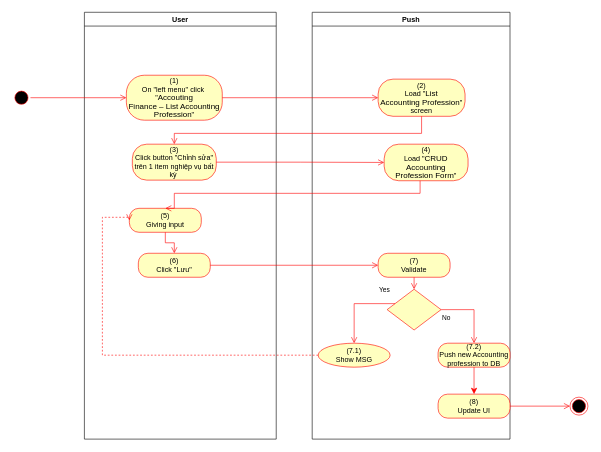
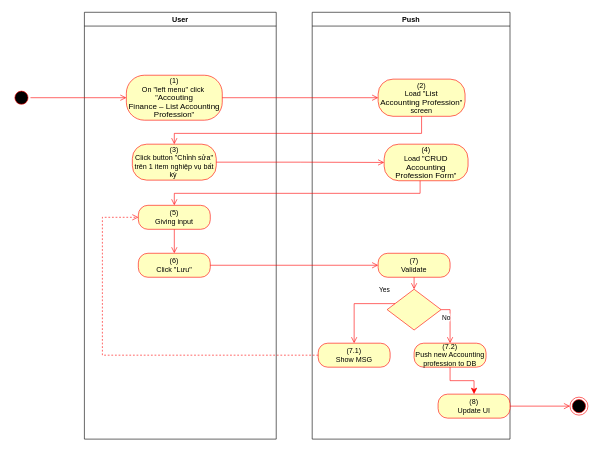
- <mxCell id="6" value="(5)&lt;br&gt;Giving input" style="rounded=1;whiteSpace=wrap;html=1;arcSize=40;fontColor=#000000;fillColor=#ffffc0;strokeColor=#ff0000;" parent="2" vertex="1"><mxGeometry x="75" y="327" width="120" height="40" as="geometry" /></mxCell>
+ <mxCell id="6" value="(5)&lt;br&gt;Giving input" style="rounded=1;whiteSpace=wrap;html=1;arcSize=40;fontColor=#000000;fillColor=#ffffc0;strokeColor=#ff0000;" parent="2" vertex="1"><mxGeometry x="90" y="322" width="120" height="40" as="geometry" /></mxCell>
- <mxCell id="17" value="(7.1)&lt;br&gt;Show MSG" style="ellipse;whiteSpace=wrap;html=1;arcSize=40;fontColor=#000000;fillColor=#ffffc0;strokeColor=#ff0000;" parent="8" vertex="1"><mxGeometry x="10" y="552" width="120" height="40" as="geometry" /></mxCell>
+ <mxCell id="17" value="(7.1)&lt;br&gt;Show MSG" style="rounded=1;whiteSpace=wrap;html=1;arcSize=40;fontColor=#000000;fillColor=#ffffc0;strokeColor=#ff0000;" parent="8" vertex="1"><mxGeometry x="10" y="552" width="120" height="40" as="geometry" /></mxCell>
- <mxCell id="14" value="(7.2)&lt;br&gt;Push new Accounting profession to DB" style="rounded=1;whiteSpace=wrap;html=1;arcSize=40;fontColor=#000000;fillColor=#ffffc0;strokeColor=#ff0000;" parent="8" vertex="1"><mxGeometry x="210" y="552" width="120" height="40" as="geometry" /></mxCell>
+ <mxCell id="14" value="(7.2)&lt;br&gt;Push new Accounting profession to DB" style="rounded=1;whiteSpace=wrap;html=1;arcSize=40;fontColor=#000000;fillColor=#ffffc0;strokeColor=#ff0000;" parent="8" vertex="1"><mxGeometry x="170" y="552" width="120" height="40" as="geometry" /></mxCell>
